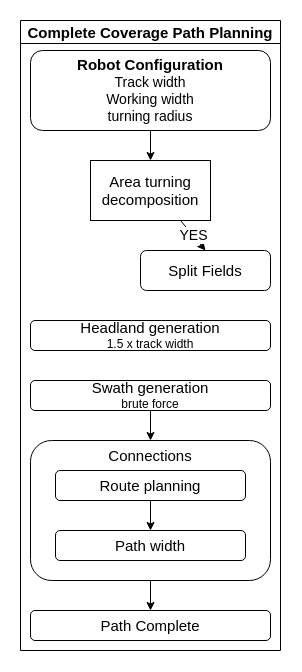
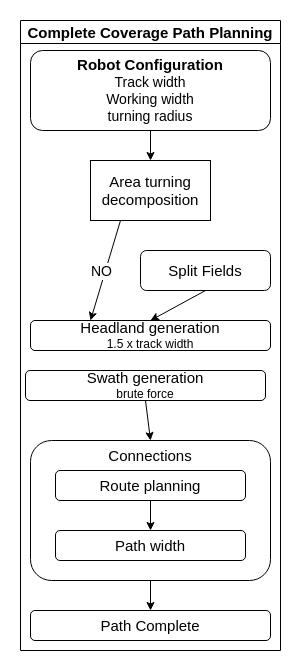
- <mxCell id="10" value="" style="endArrow=classic;html=1;rounded=0;exitX=0.75;exitY=1;exitDx=0;exitDy=0;entryX=0.5;entryY=0;entryDx=0;entryDy=0;" edge="1" parent="2" source="7" target="9"><mxGeometry width="50" height="50" relative="1" as="geometry"><mxPoint x="250" y="370" as="sourcePoint" /><mxPoint x="300" y="320" as="targetPoint" /></mxGeometry></mxCell>
- <mxCell id="11" value="&lt;font style=&quot;font-size: 14px;&quot;&gt;YES&lt;/font&gt;" style="edgeLabel;html=1;align=center;verticalAlign=middle;resizable=0;points=[];" vertex="1" connectable="0" parent="10"><mxGeometry x="-0.016" relative="1" as="geometry"><mxPoint as="offset" /></mxGeometry></mxCell>
+ <mxCell id="12" value="" style="endArrow=classic;html=1;rounded=0;exitX=0.25;exitY=1;exitDx=0;exitDy=0;entryX=0.25;entryY=0;entryDx=0;entryDy=0;" edge="1" parent="2" source="7" target="4"><mxGeometry width="50" height="50" relative="1" as="geometry"><mxPoint x="250" y="370" as="sourcePoint" /><mxPoint x="300" y="320" as="targetPoint" /></mxGeometry></mxCell>
+ <mxCell id="13" value="&lt;font style=&quot;font-size: 14px;&quot;&gt;NO&lt;/font&gt;" style="edgeLabel;html=1;align=center;verticalAlign=middle;resizable=0;points=[];" vertex="1" connectable="0" parent="12"><mxGeometry x="-0.35" y="2" relative="1" as="geometry"><mxPoint x="-12" y="17" as="offset" /></mxGeometry></mxCell>
+ <mxCell id="14" value="" style="endArrow=classic;html=1;rounded=0;exitX=0.5;exitY=1;exitDx=0;exitDy=0;entryX=0.5;entryY=0;entryDx=0;entryDy=0;" edge="1" parent="2" source="9" target="4"><mxGeometry width="50" height="50" relative="1" as="geometry"><mxPoint x="250" y="370" as="sourcePoint" /><mxPoint x="300" y="320" as="targetPoint" /></mxGeometry></mxCell>
- <mxCell id="5" value="&lt;div&gt;&lt;font style=&quot;font-size: 15px;&quot;&gt;Swath generation&lt;/font&gt;&lt;/div&gt;brute force" style="rounded=1;whiteSpace=wrap;html=1;" vertex="1" parent="2"><mxGeometry x="10" y="360" width="240" height="30" as="geometry" /></mxCell>
+ <mxCell id="5" value="&lt;div&gt;&lt;font style=&quot;font-size: 15px;&quot;&gt;Swath generation&lt;/font&gt;&lt;/div&gt;brute force" style="rounded=1;whiteSpace=wrap;html=1;" vertex="1" parent="2"><mxGeometry x="5" y="350" width="240" height="30" as="geometry" /></mxCell>
